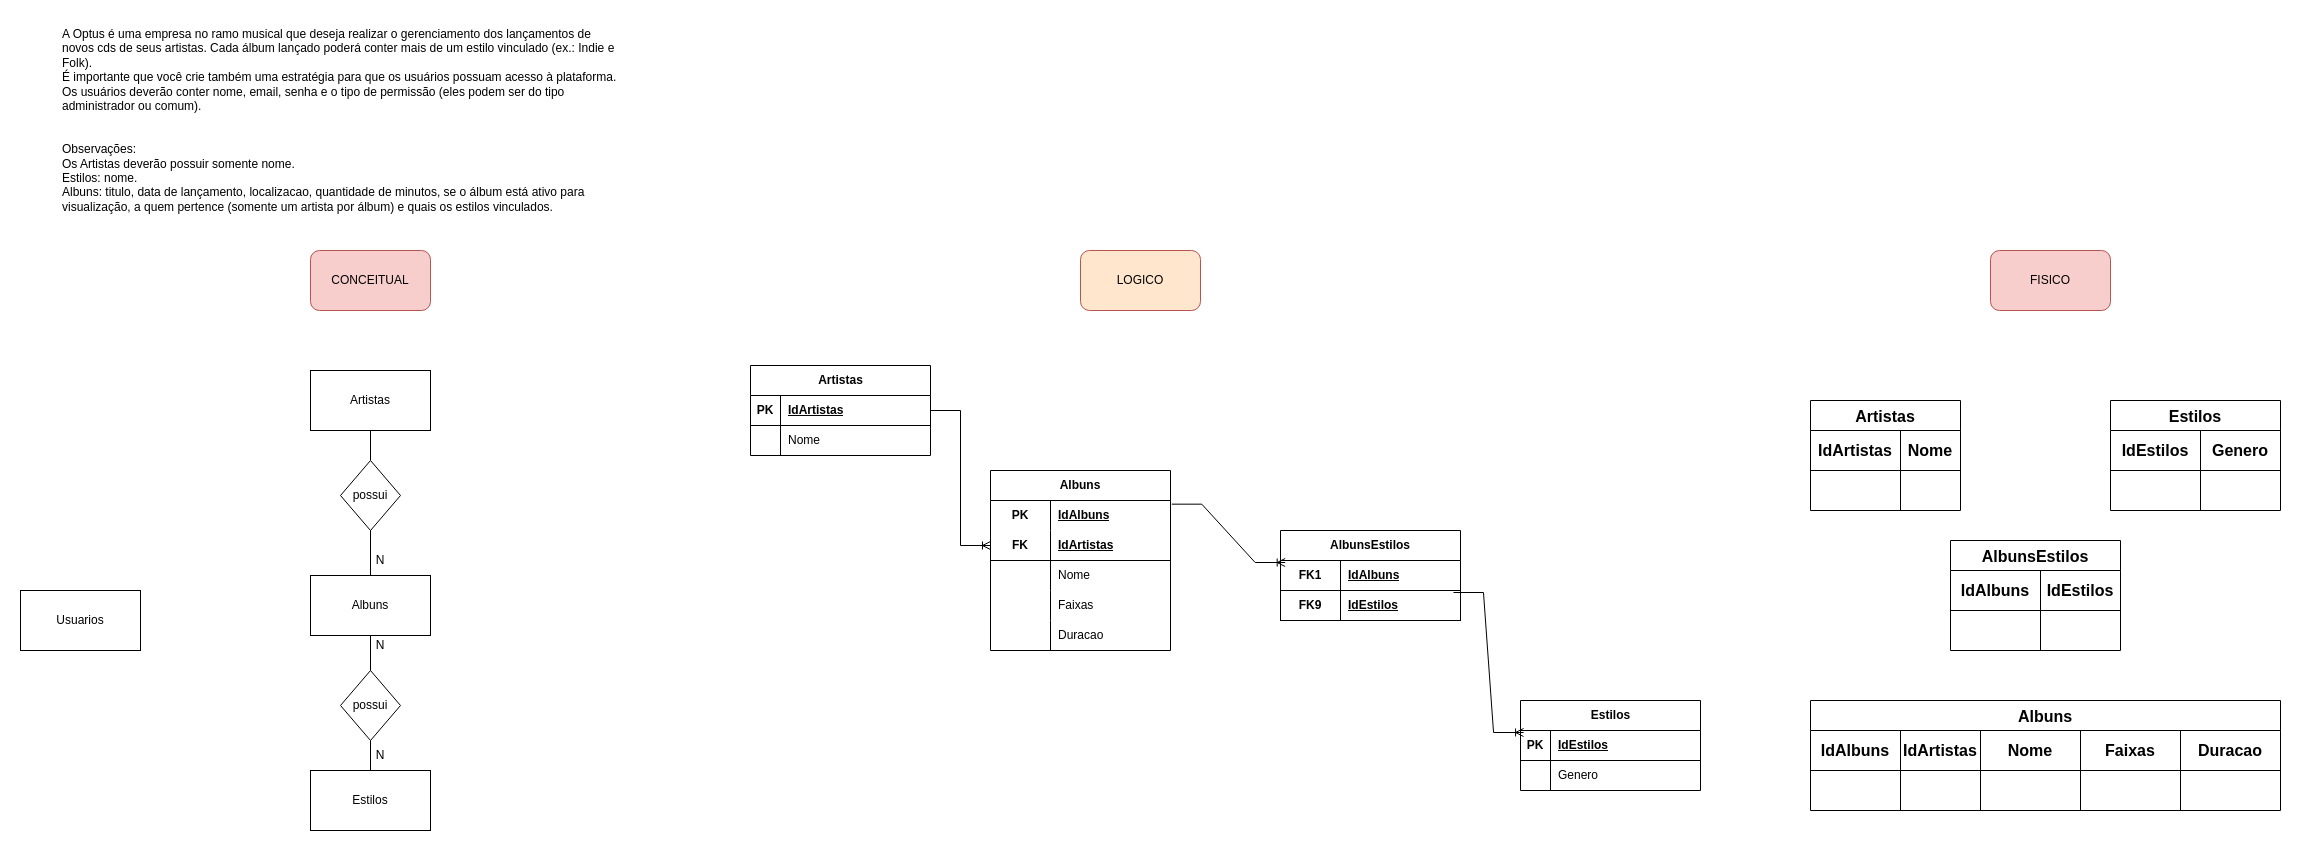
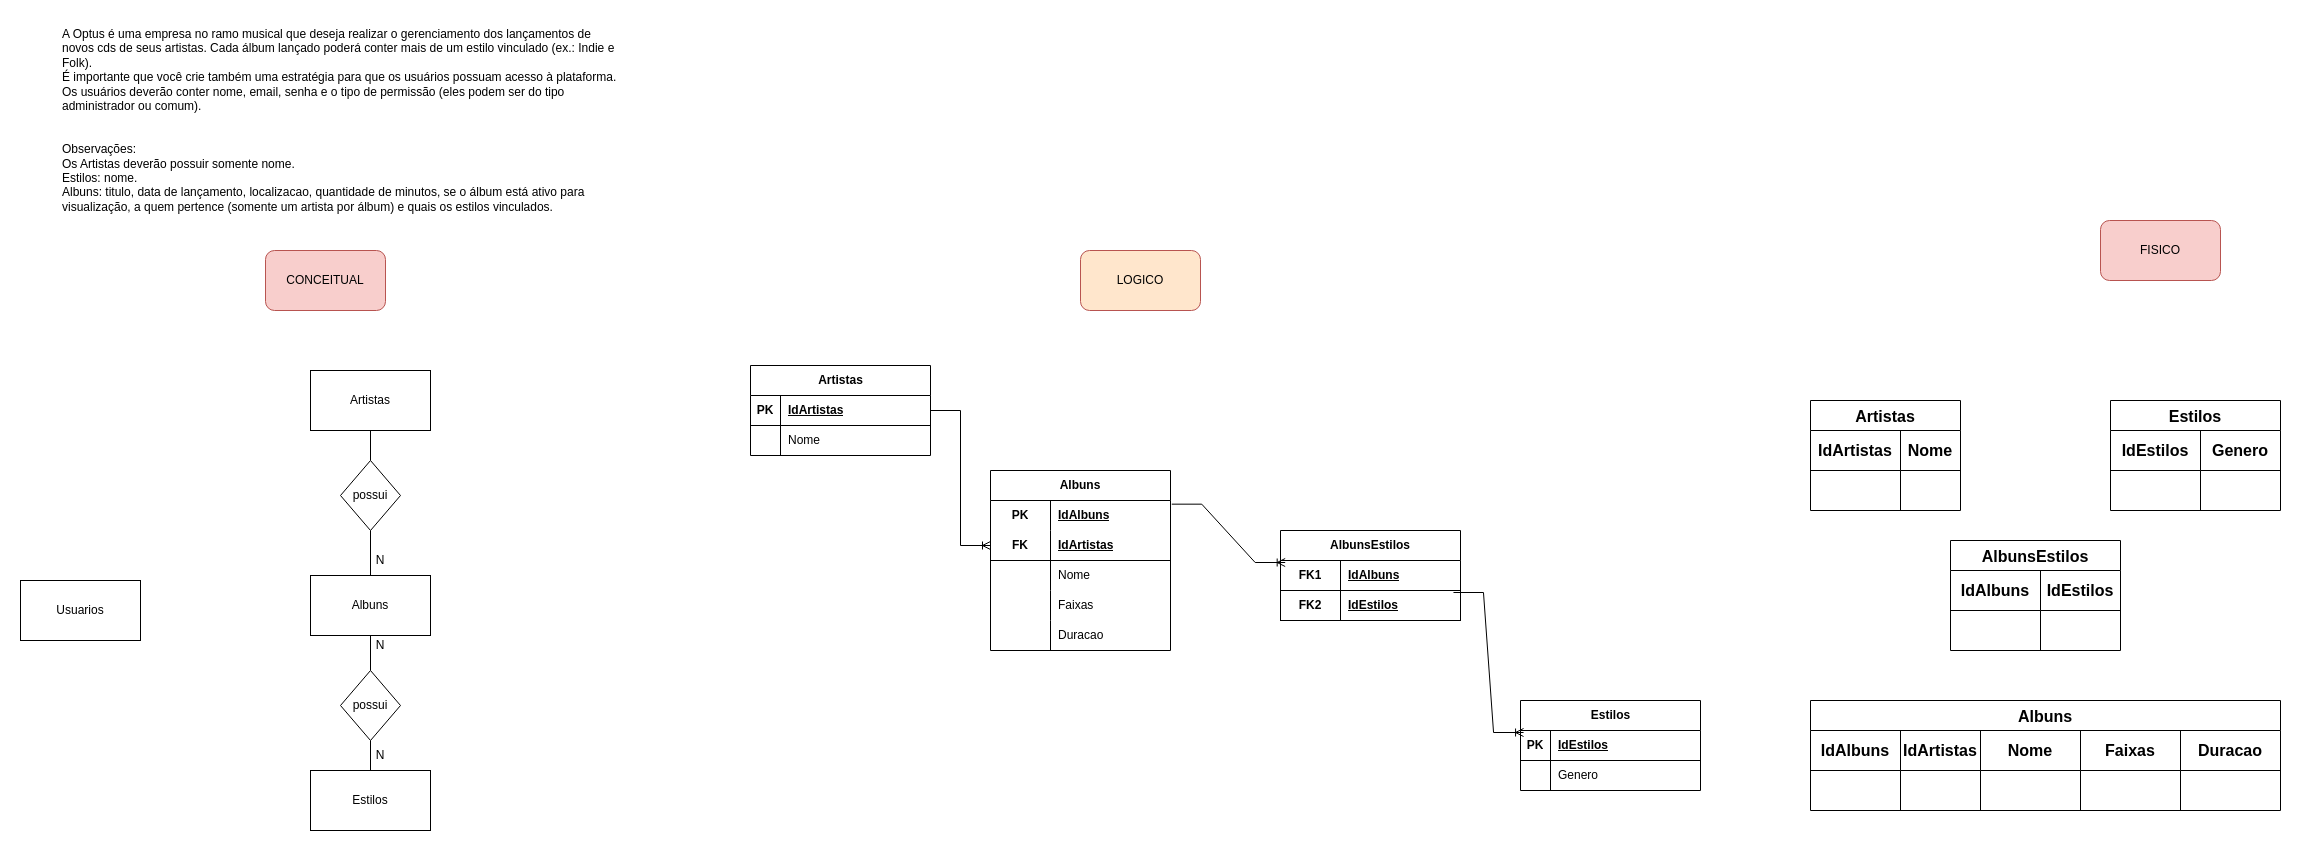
- <mxCell id="3" value="CONCEITUAL" style="rounded=1;whiteSpace=wrap;html=1;fillColor=#f8cecc;strokeColor=#b85450;" parent="1" vertex="1"><mxGeometry x="310" y="250" width="120" height="60" as="geometry" /></mxCell>
+ <mxCell id="3" value="CONCEITUAL" style="rounded=1;whiteSpace=wrap;html=1;fillColor=#f8cecc;strokeColor=#b85450;" parent="1" vertex="1"><mxGeometry x="265" y="250" width="120" height="60" as="geometry" /></mxCell>
- <mxCell id="4" value="FISICO" style="rounded=1;whiteSpace=wrap;html=1;fillColor=#f8cecc;strokeColor=#b85450;" parent="1" vertex="1"><mxGeometry x="1990" y="250" width="120" height="60" as="geometry" /></mxCell>
+ <mxCell id="4" value="FISICO" style="rounded=1;whiteSpace=wrap;html=1;fillColor=#f8cecc;strokeColor=#b85450;" parent="1" vertex="1"><mxGeometry x="2100" y="220" width="120" height="60" as="geometry" /></mxCell>
- <mxCell id="82" value="FK9" style="shape=partialRectangle;connectable=0;fillColor=none;top=0;left=0;bottom=0;right=0;fontStyle=1;overflow=hidden;html=1;whiteSpace=wrap;" vertex="1" parent="81"><mxGeometry width="60" height="30" as="geometry"><mxRectangle width="60" height="30" as="alternateBounds" /></mxGeometry></mxCell>
+ <mxCell id="82" value="FK2" style="shape=partialRectangle;connectable=0;fillColor=none;top=0;left=0;bottom=0;right=0;fontStyle=1;overflow=hidden;html=1;whiteSpace=wrap;" vertex="1" parent="81"><mxGeometry width="60" height="30" as="geometry"><mxRectangle width="60" height="30" as="alternateBounds" /></mxGeometry></mxCell>
- <mxCell id="15" value="Usuarios" style="rounded=0;whiteSpace=wrap;html=1;" parent="1" vertex="1"><mxGeometry x="20" y="590" width="120" height="60" as="geometry" /></mxCell>
+ <mxCell id="15" value="Usuarios" style="rounded=0;whiteSpace=wrap;html=1;" parent="1" vertex="1"><mxGeometry x="20" y="580" width="120" height="60" as="geometry" /></mxCell>
